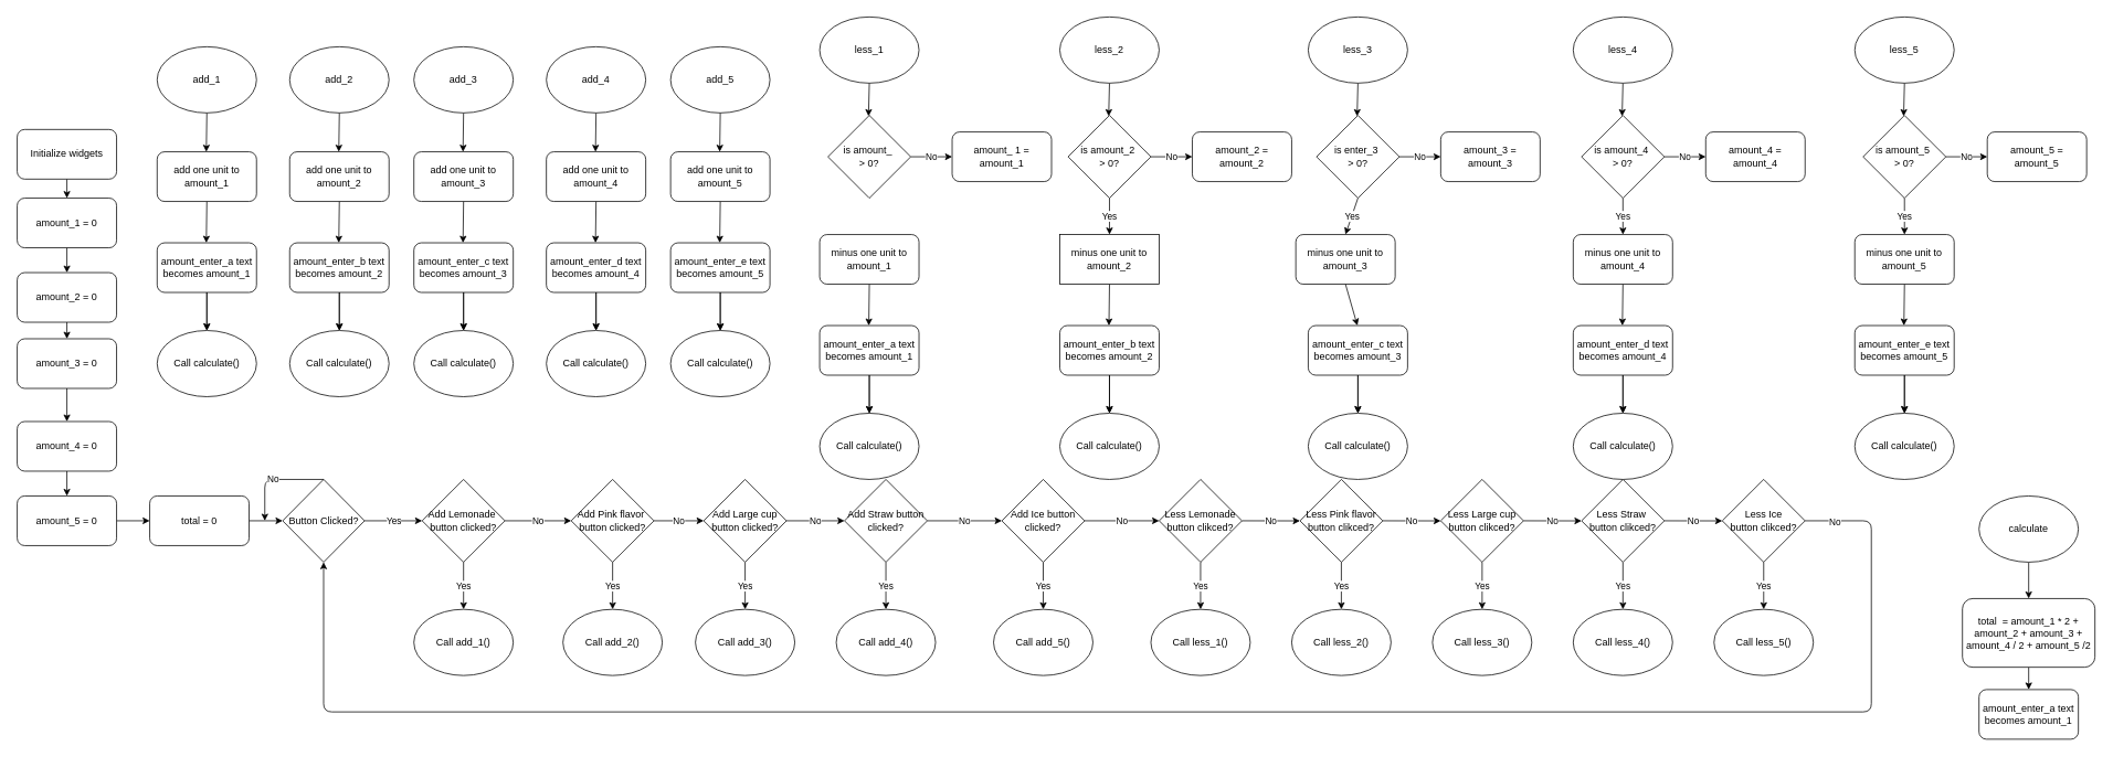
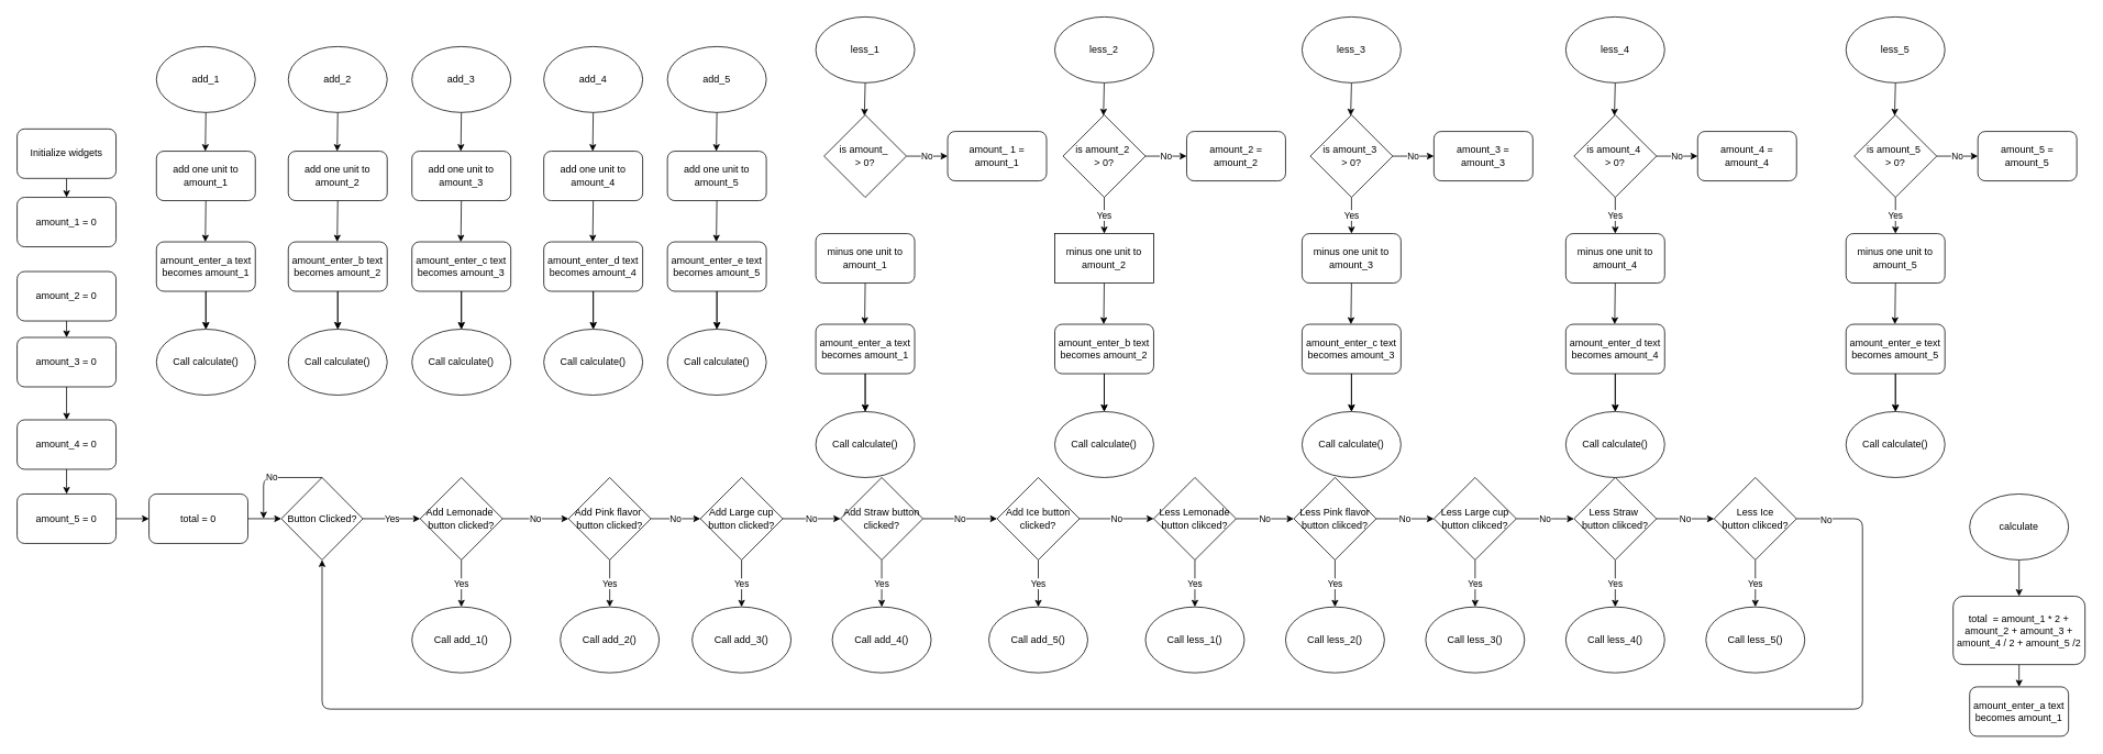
- <mxCell id="138" value="is enter_3&amp;nbsp;&lt;div&gt;&amp;gt; 0?&lt;/div&gt;" style="rhombus;whiteSpace=wrap;html=1;" vertex="1" parent="1"><mxGeometry x="1589" y="139" width="100" height="100" as="geometry" /></mxCell>
+ <mxCell id="138" value="is amount_3&amp;nbsp;&lt;div&gt;&amp;gt; 0?&lt;/div&gt;" style="rhombus;whiteSpace=wrap;html=1;" vertex="1" parent="1"><mxGeometry x="1589" y="139" width="100" height="100" as="geometry" /></mxCell>
- <mxCell id="2" style="edgeStyle=none;html=1;exitX=0.5;exitY=1;exitDx=0;exitDy=0;entryX=0.5;entryY=0;entryDx=0;entryDy=0;" edge="1" parent="1" source="3" target="5"><mxGeometry relative="1" as="geometry" /></mxCell>
- <mxCell id="131" value="minus one unit to amount_3" style="rounded=1;whiteSpace=wrap;html=1;" vertex="1" parent="1"><mxGeometry x="1564" y="283" width="120" height="60" as="geometry" /></mxCell>
+ <mxCell id="131" value="minus one unit to amount_3" style="rounded=1;whiteSpace=wrap;html=1;" vertex="1" parent="1"><mxGeometry x="1579" y="283" width="120" height="60" as="geometry" /></mxCell>
